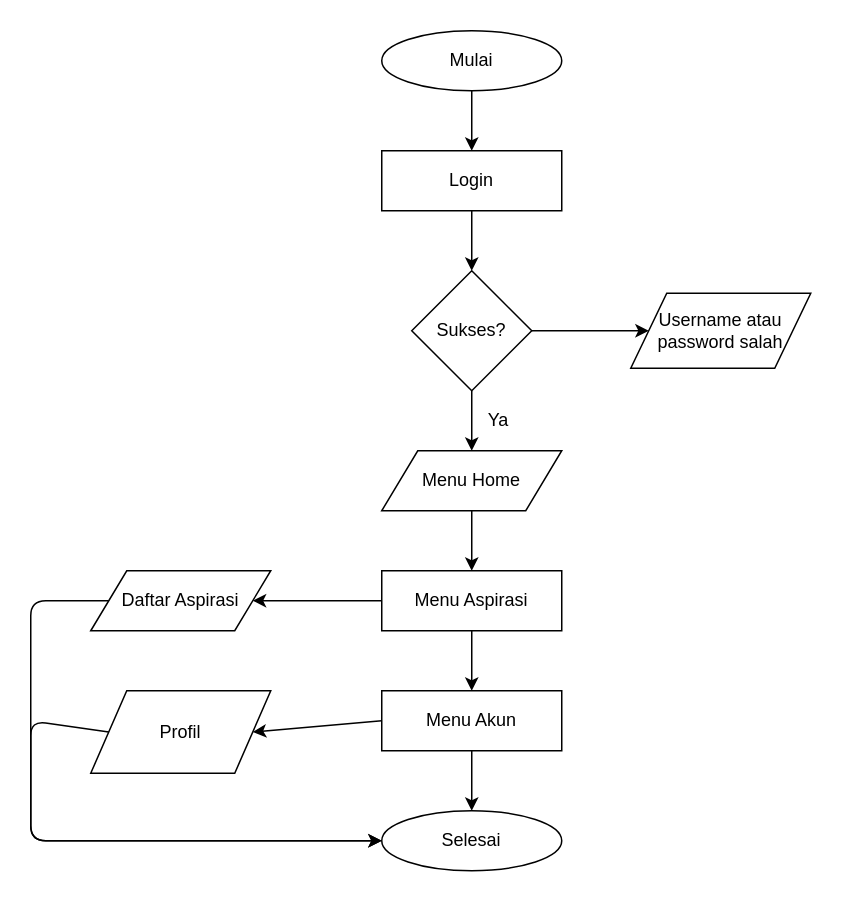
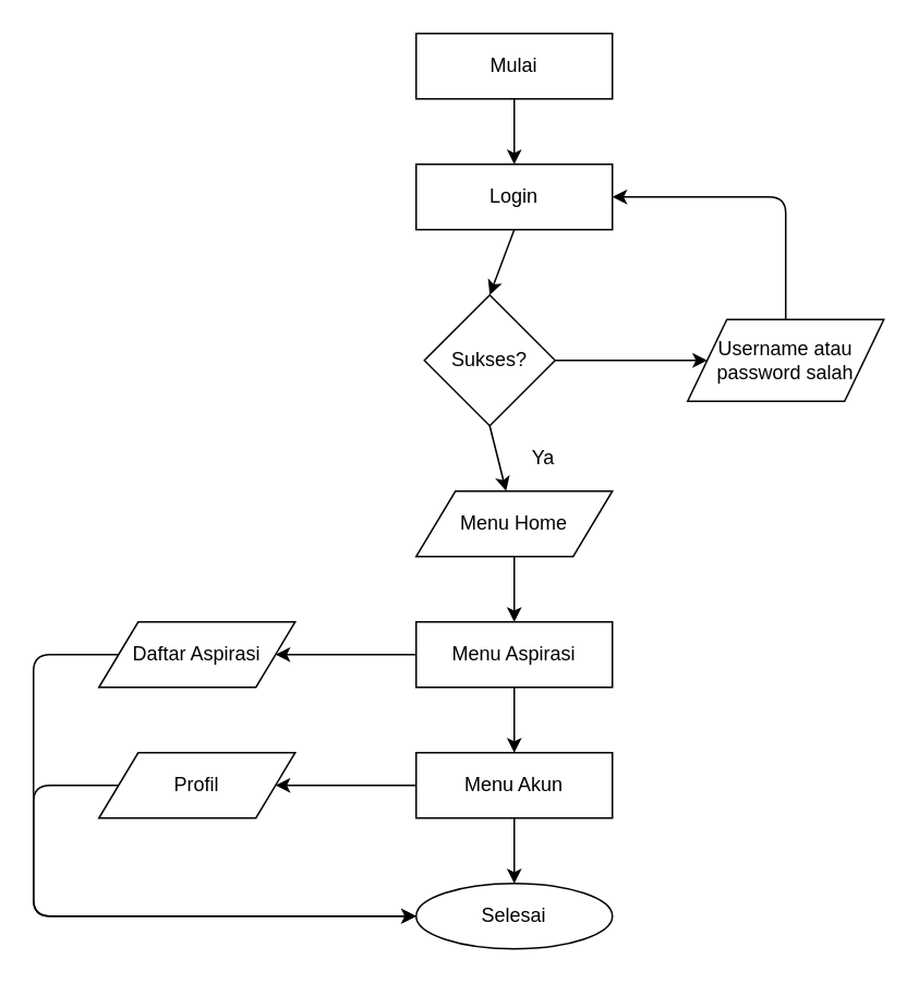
- <mxCell id="2" value="Mulai" style="ellipse;whiteSpace=wrap;html=1;" vertex="1" parent="1"><mxGeometry x="254" y="20" width="120" height="40" as="geometry" /></mxCell>
+ <mxCell id="2" value="Mulai" style="whiteSpace=wrap;html=1;rounded=0;" vertex="1" parent="1"><mxGeometry x="254" y="20" width="120" height="40" as="geometry" /></mxCell>
+ <mxCell id="9" value="" style="endArrow=classic;html=1;exitX=0.5;exitY=0;exitDx=0;exitDy=0;entryX=1;entryY=0.5;entryDx=0;entryDy=0;" edge="1" parent="1" source="7" target="5"><mxGeometry width="50" height="50" relative="1" as="geometry"><mxPoint x="480" y="140" as="sourcePoint" /><mxPoint x="530" y="90" as="targetPoint" /><Array as="points"><mxPoint x="480" y="120" /></Array></mxGeometry></mxCell>
- <mxCell id="3" value="Sukses?" style="rhombus;whiteSpace=wrap;html=1;" vertex="1" parent="1"><mxGeometry x="274" y="180" width="80" height="80" as="geometry" /></mxCell>
+ <mxCell id="3" value="Sukses?" style="rhombus;whiteSpace=wrap;html=1;" vertex="1" parent="1"><mxGeometry x="259" y="180" width="80" height="80" as="geometry" /></mxCell>
- <mxCell id="18" value="Profil" style="shape=parallelogram;perimeter=parallelogramPerimeter;whiteSpace=wrap;html=1;" vertex="1" parent="1"><mxGeometry x="60" y="460" width="120" height="55" as="geometry" /></mxCell>
+ <mxCell id="18" value="Profil" style="shape=parallelogram;perimeter=parallelogramPerimeter;whiteSpace=wrap;html=1;" vertex="1" parent="1"><mxGeometry x="60" y="460" width="120" height="40" as="geometry" /></mxCell>
